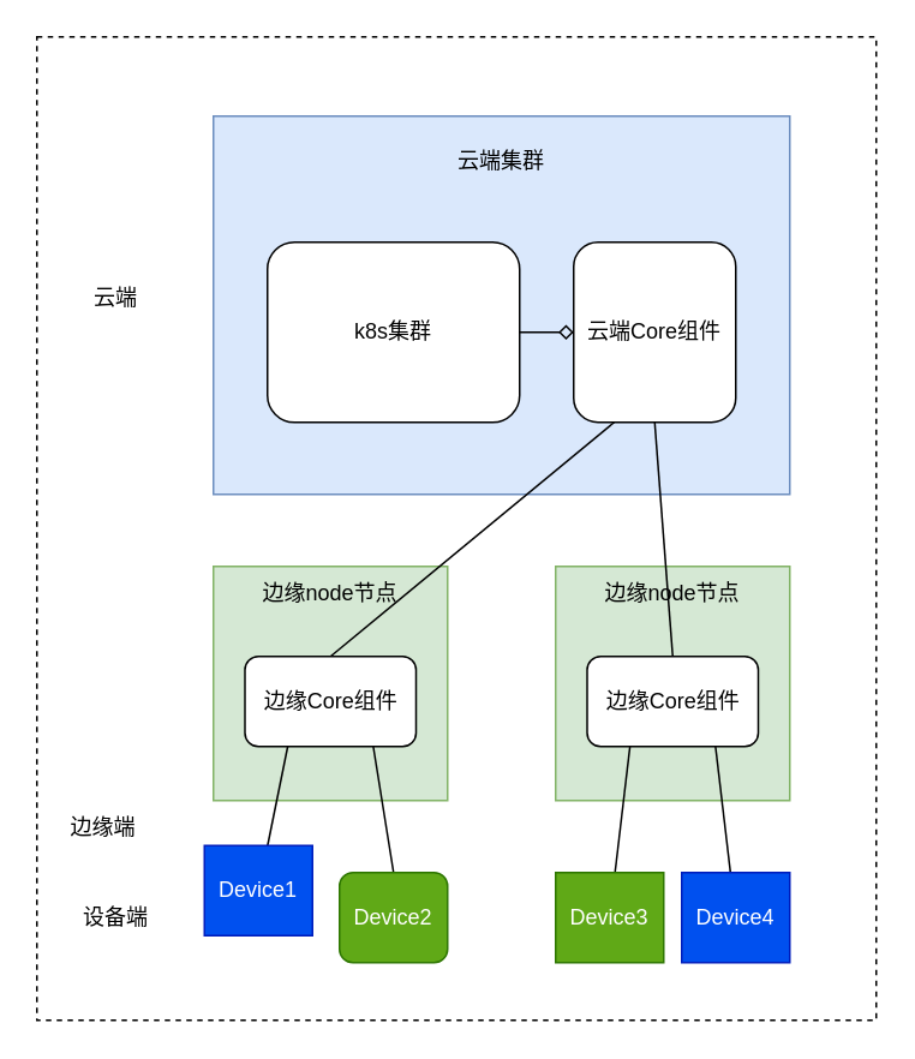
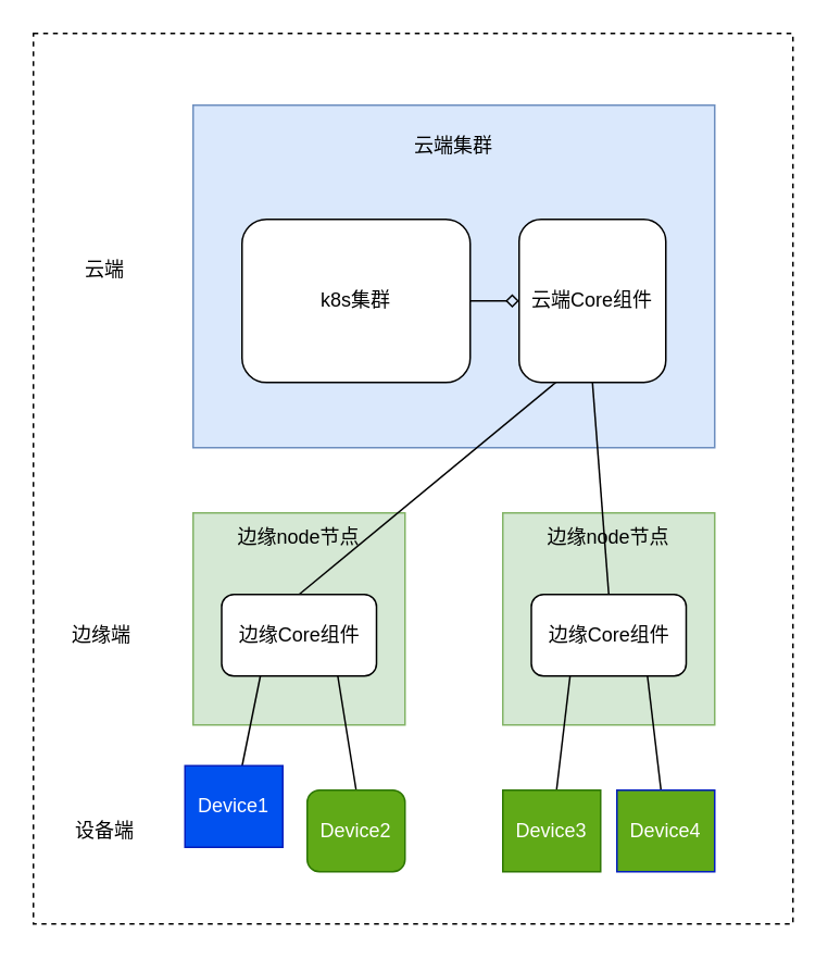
- <mxCell id="25" value="边缘端" style="text;html=1;strokeColor=none;fillColor=none;align=center;verticalAlign=middle;whiteSpace=wrap;rounded=0;" parent="1" vertex="1"><mxGeometry x="27" y="444" width="60" height="30" as="geometry" /></mxCell>
+ <mxCell id="25" value="边缘端" style="text;html=1;strokeColor=none;fillColor=none;align=center;verticalAlign=middle;whiteSpace=wrap;rounded=0;" parent="1" vertex="1"><mxGeometry x="32" y="374" width="60" height="30" as="geometry" /></mxCell>
- <mxCell id="23" value="Device4" style="rounded=0;whiteSpace=wrap;html=1;fillColor=#0050ef;fontColor=#ffffff;strokeColor=#001DBC;" parent="1" vertex="1"><mxGeometry x="378" y="484" width="60" height="50" as="geometry" /></mxCell>
+ <mxCell id="23" value="Device4" style="rounded=0;whiteSpace=wrap;html=1;fillColor=#60a917;fontColor=#ffffff;strokeColor=#001DBC;" parent="1" vertex="1"><mxGeometry x="378" y="484" width="60" height="50" as="geometry" /></mxCell>
